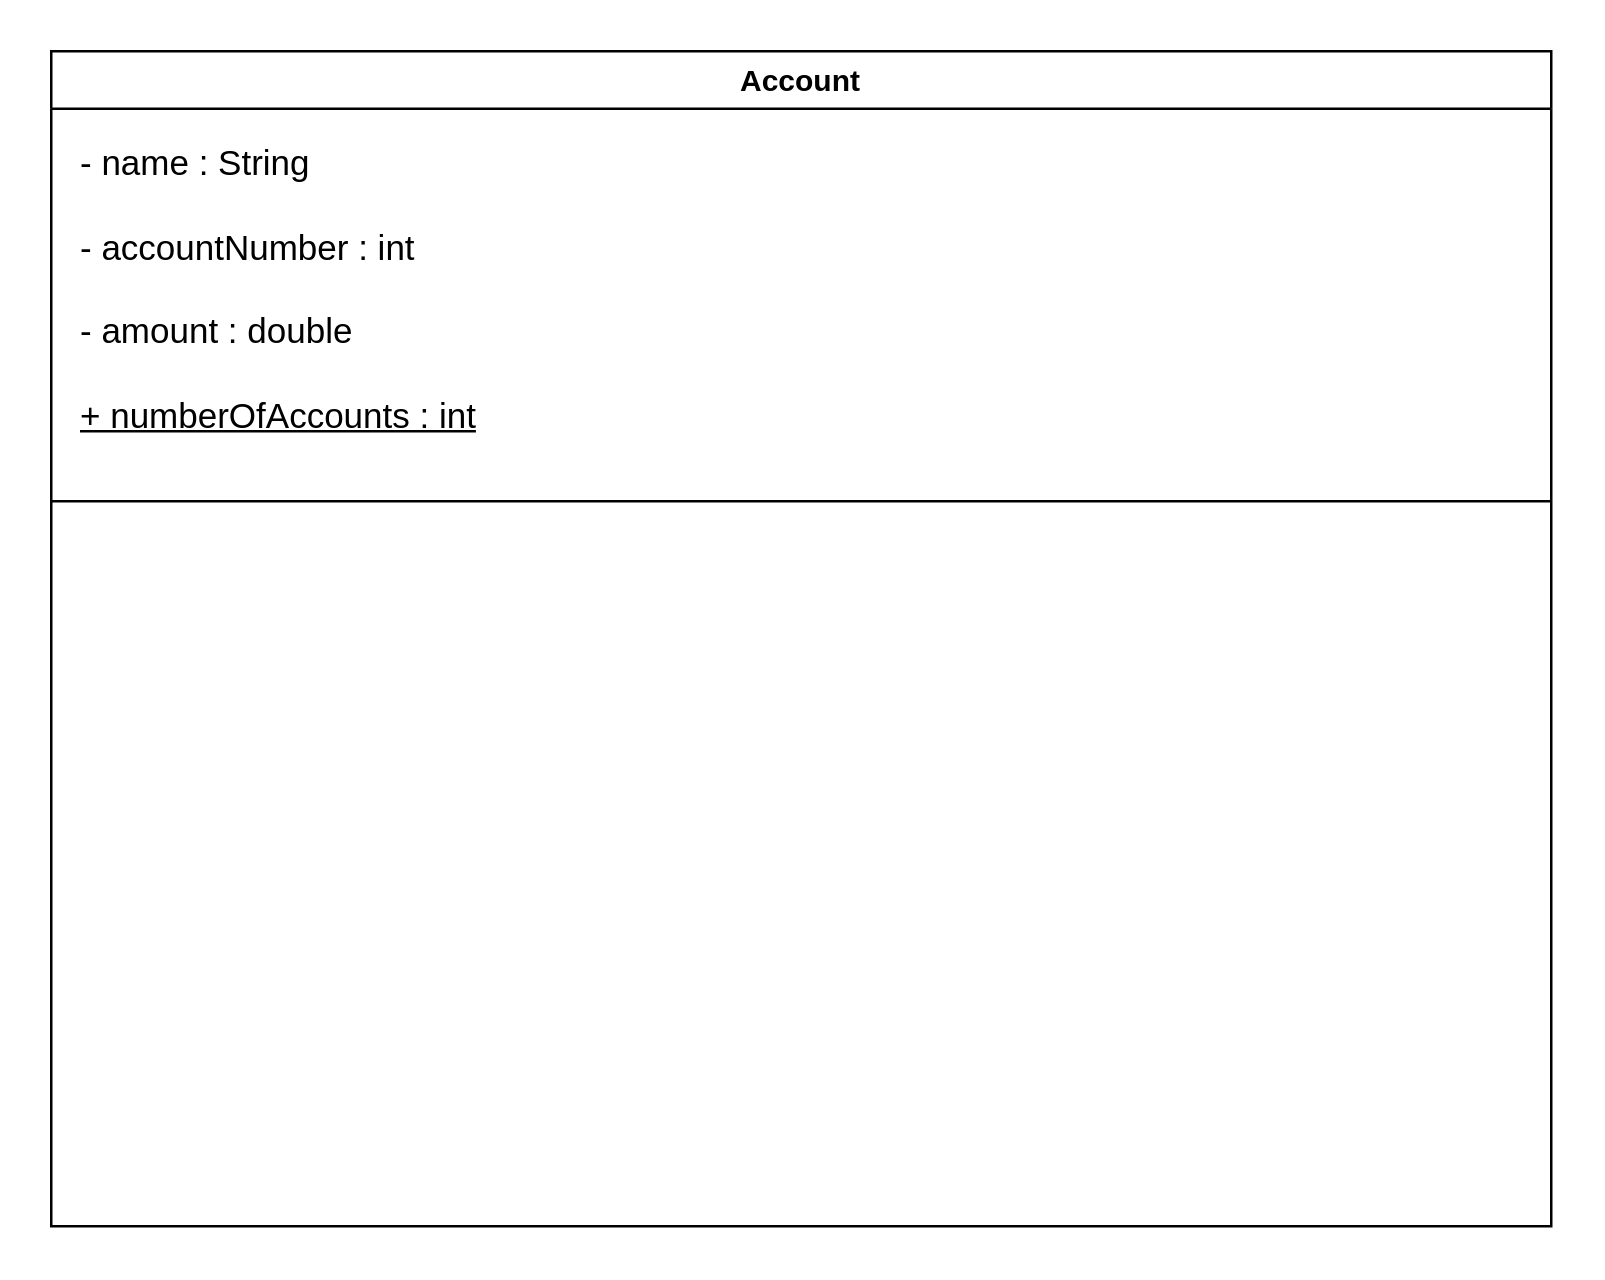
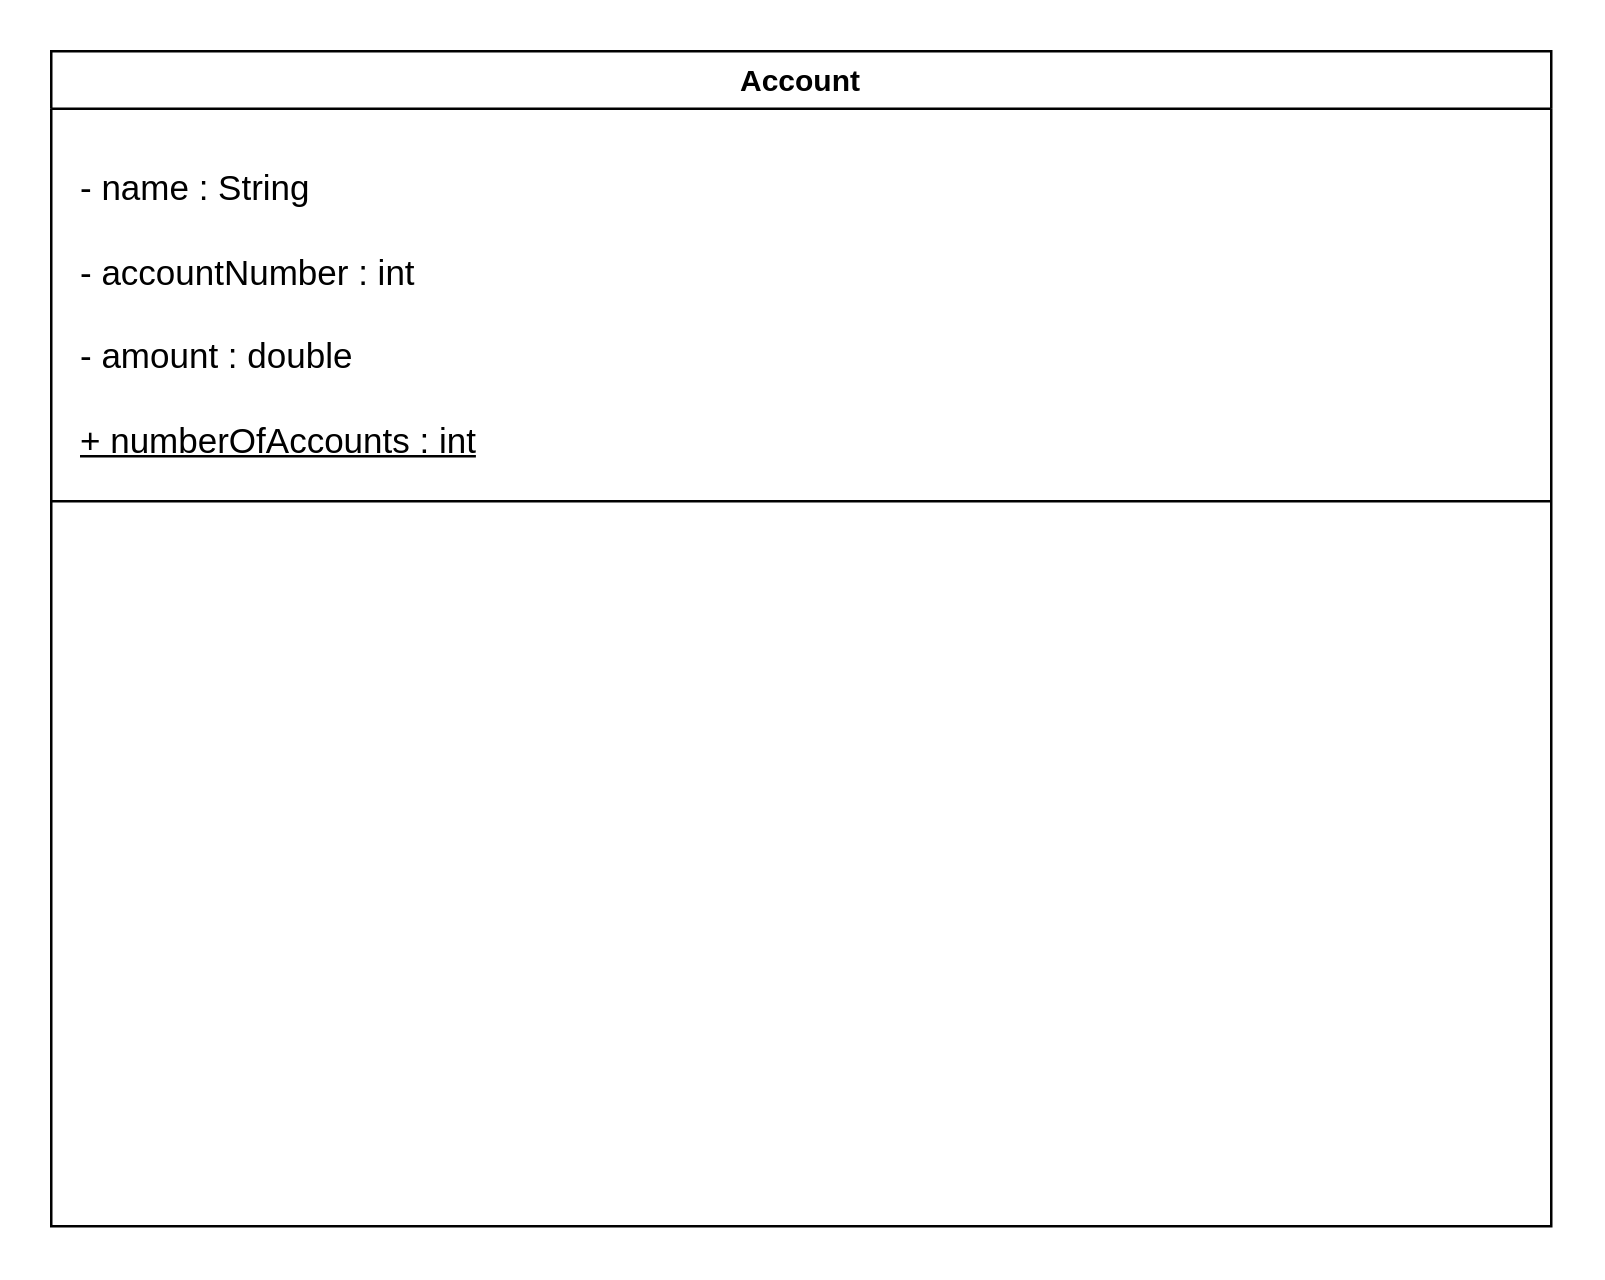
- <mxCell id="3" value="- name : String&lt;br&gt;&lt;br style=&quot;font-size: 14px;&quot;&gt;- accountNumber : int&lt;br&gt;&lt;br style=&quot;font-size: 14px;&quot;&gt;- amount : double&lt;br&gt;&lt;br style=&quot;font-size: 14px;&quot;&gt;&lt;u&gt;+ numberOfAccounts : int&lt;/u&gt;" style="text;align=left;verticalAlign=top;resizable=0;points=[];autosize=1;strokeColor=none;fillColor=none;spacing=2;spacingTop=0;html=1;horizontal=1;fontSize=14;" parent="2" vertex="1"><mxGeometry x="10" y="30" width="180" height="130" as="geometry" /></mxCell>
+ <mxCell id="3" value="- name : String&lt;br&gt;&lt;br style=&quot;font-size: 14px;&quot;&gt;- accountNumber : int&lt;br&gt;&lt;br style=&quot;font-size: 14px;&quot;&gt;- amount : double&lt;br&gt;&lt;br style=&quot;font-size: 14px;&quot;&gt;&lt;u&gt;+ numberOfAccounts : int&lt;/u&gt;" style="text;align=left;verticalAlign=top;resizable=0;points=[];autosize=1;strokeColor=none;fillColor=none;spacing=2;spacingTop=0;html=1;horizontal=1;fontSize=14;" parent="2" vertex="1"><mxGeometry x="10" y="40" width="180" height="130" as="geometry" /></mxCell>
